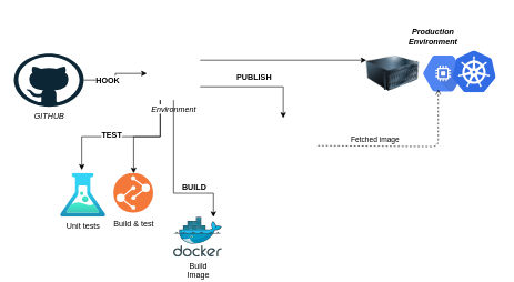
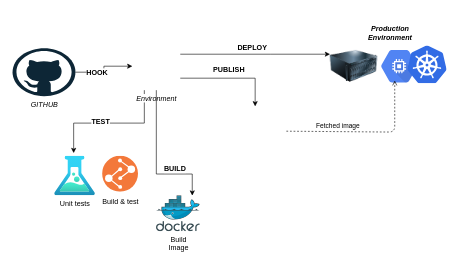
+ <mxCell id="23" value="&lt;b&gt;DEPLOY&lt;/b&gt;" style="text;html=1;align=center;verticalAlign=middle;resizable=0;points=[];autosize=1;" vertex="1" parent="1"><mxGeometry x="390" y="70" width="60" height="20" as="geometry" /></mxCell>
- <mxCell id="10" style="edgeStyle=orthogonalEdgeStyle;rounded=0;orthogonalLoop=1;jettySize=auto;html=1;exitX=0.25;exitY=1;exitDx=0;exitDy=0;entryX=0.5;entryY=0;entryDx=0;entryDy=0;" edge="1" parent="1" source="13" target="7"><mxGeometry relative="1" as="geometry"><mxPoint x="270" y="310" as="targetPoint" /></mxGeometry></mxCell>
